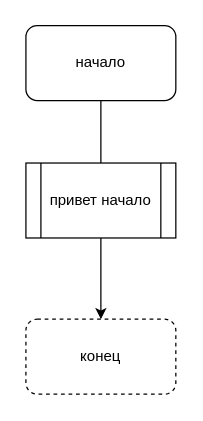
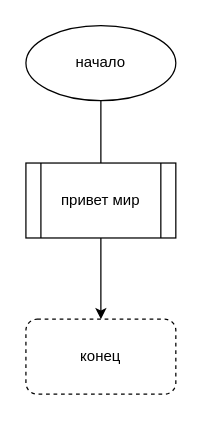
- <mxCell id="3" value="начало" style="rounded=1;whiteSpace=wrap;html=1;" vertex="1" parent="1"><mxGeometry x="20" y="20" width="120" height="60" as="geometry" /></mxCell>
+ <mxCell id="3" value="начало" style="ellipse;whiteSpace=wrap;html=1;" vertex="1" parent="1"><mxGeometry x="20" y="20" width="120" height="60" as="geometry" /></mxCell>
- <mxCell id="5" value="привет начало" style="shape=process;whiteSpace=wrap;html=1;backgroundOutline=1;" vertex="1" parent="1"><mxGeometry x="20" y="130" width="120" height="60" as="geometry" /></mxCell>
+ <mxCell id="5" value="привет мир" style="shape=process;whiteSpace=wrap;html=1;backgroundOutline=1;" vertex="1" parent="1"><mxGeometry x="20" y="130" width="120" height="60" as="geometry" /></mxCell>
